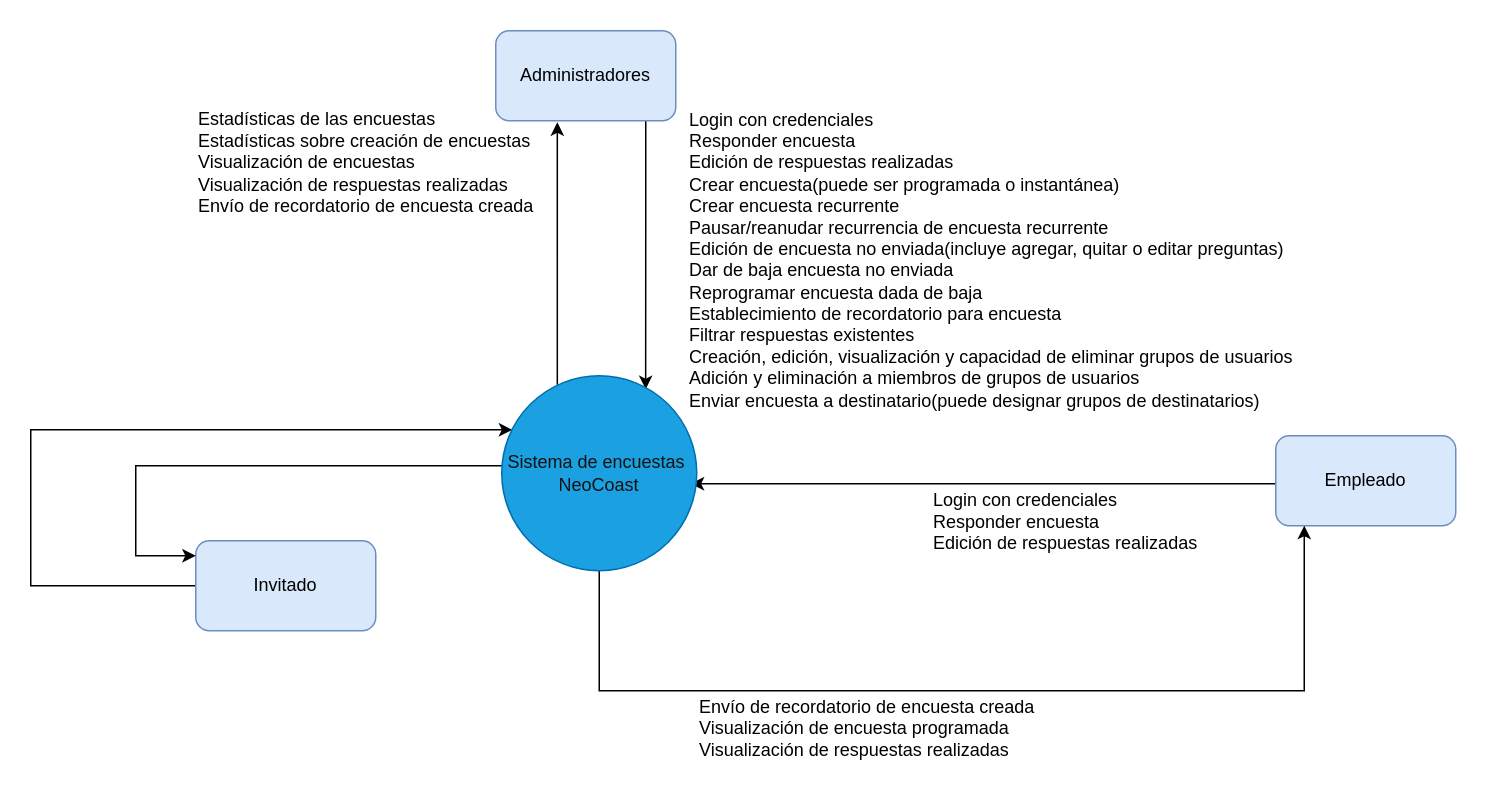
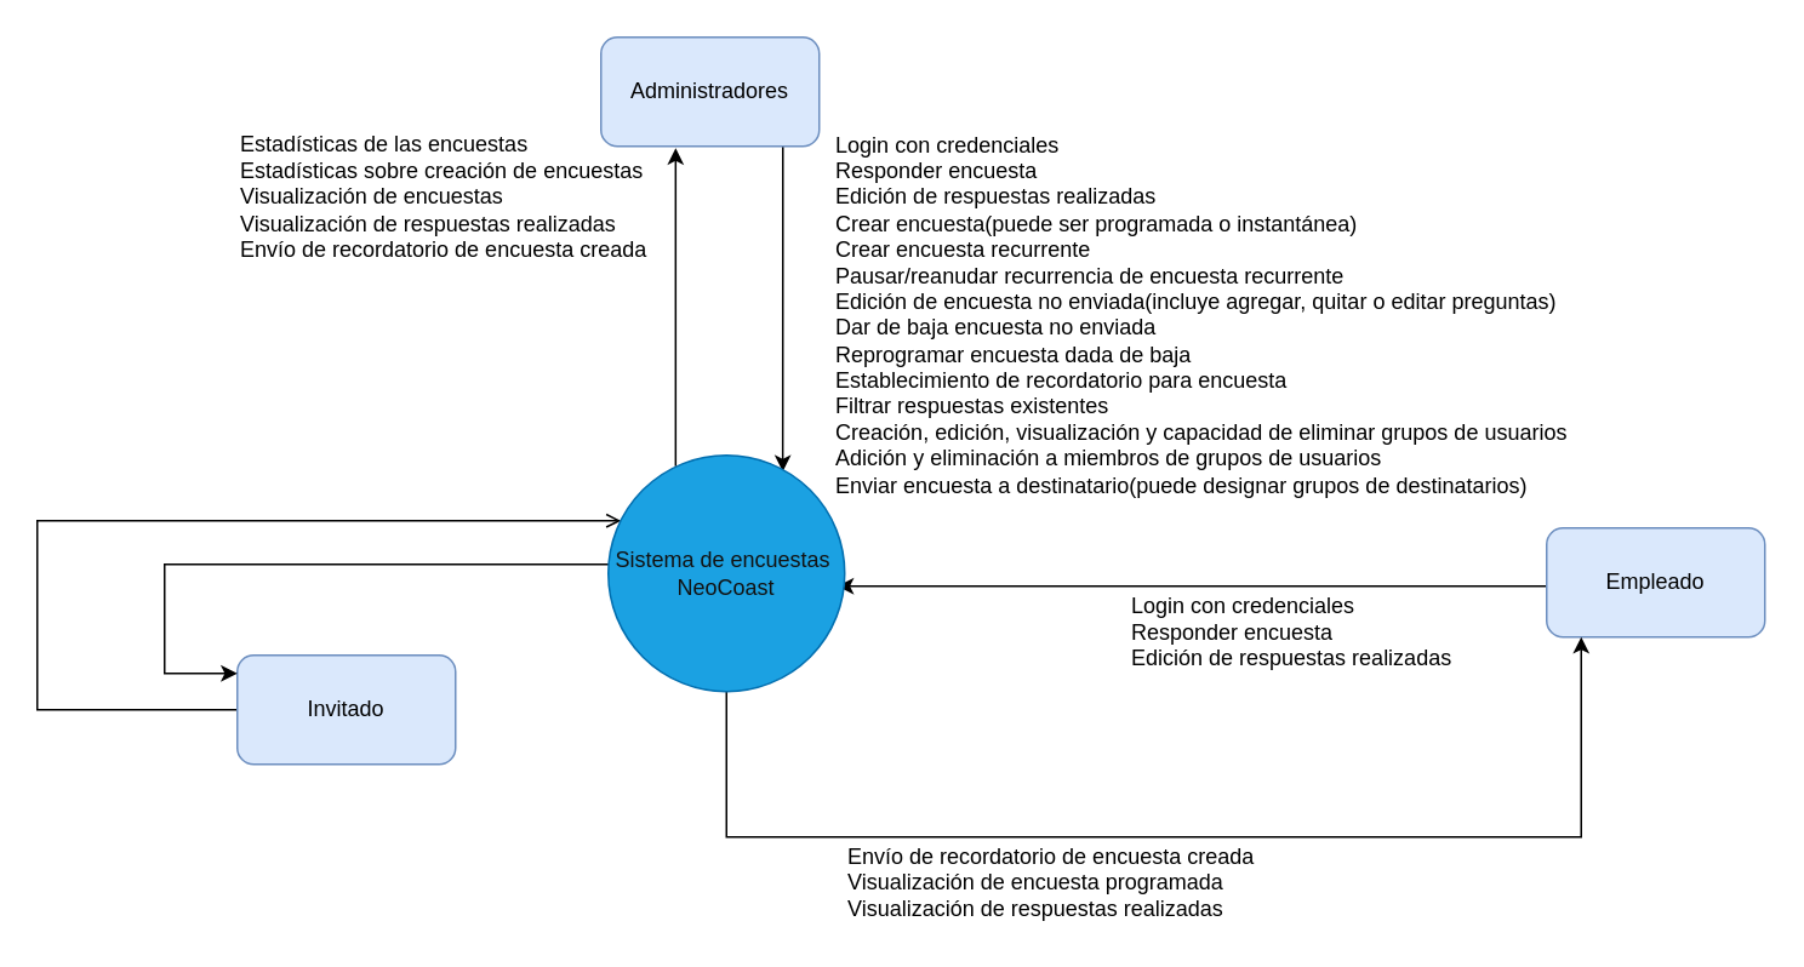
- <mxCell id="2" style="edgeStyle=orthogonalEdgeStyle;rounded=0;orthogonalLoop=1;jettySize=auto;html=1;entryX=0.054;entryY=0.277;entryDx=0;entryDy=0;entryPerimeter=0;" parent="1" source="3" target="14" edge="1"><mxGeometry relative="1" as="geometry"><mxPoint x="360" y="285" as="targetPoint" /><Array as="points"><mxPoint x="20" y="286" /></Array></mxGeometry></mxCell>
+ <mxCell id="2" style="edgeStyle=orthogonalEdgeStyle;rounded=0;orthogonalLoop=1;jettySize=auto;html=1;entryX=0.054;entryY=0.277;entryDx=0;entryDy=0;entryPerimeter=0;endArrow=open;" parent="1" source="3" target="14" edge="1"><mxGeometry relative="1" as="geometry"><mxPoint x="360" y="285" as="targetPoint" /><Array as="points"><mxPoint x="20" y="286" /></Array></mxGeometry></mxCell>
